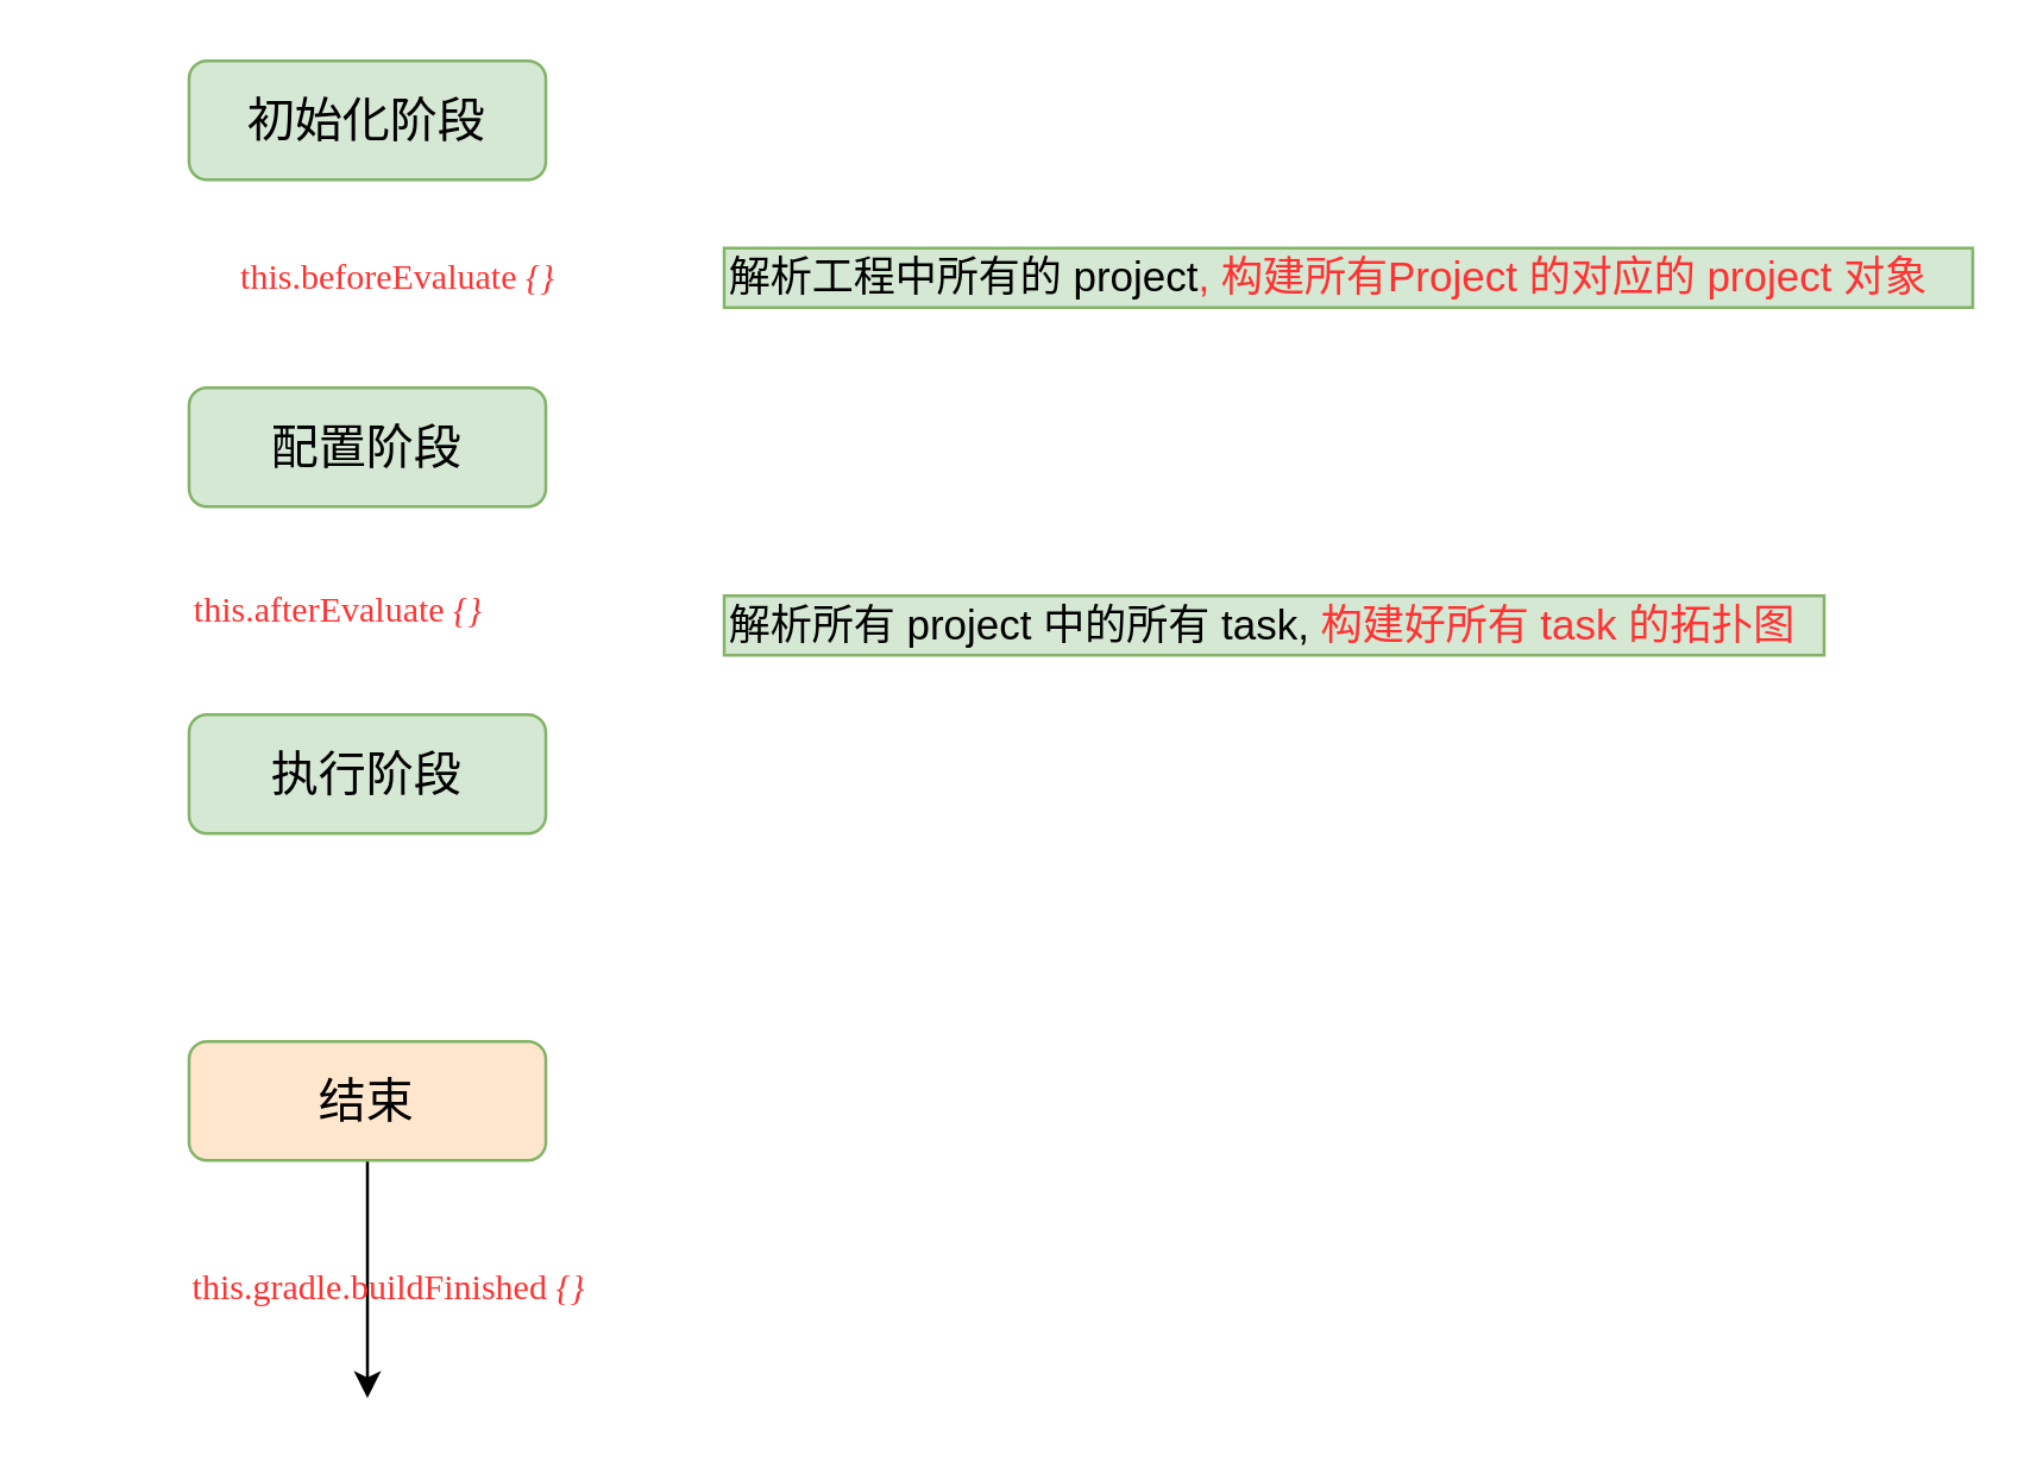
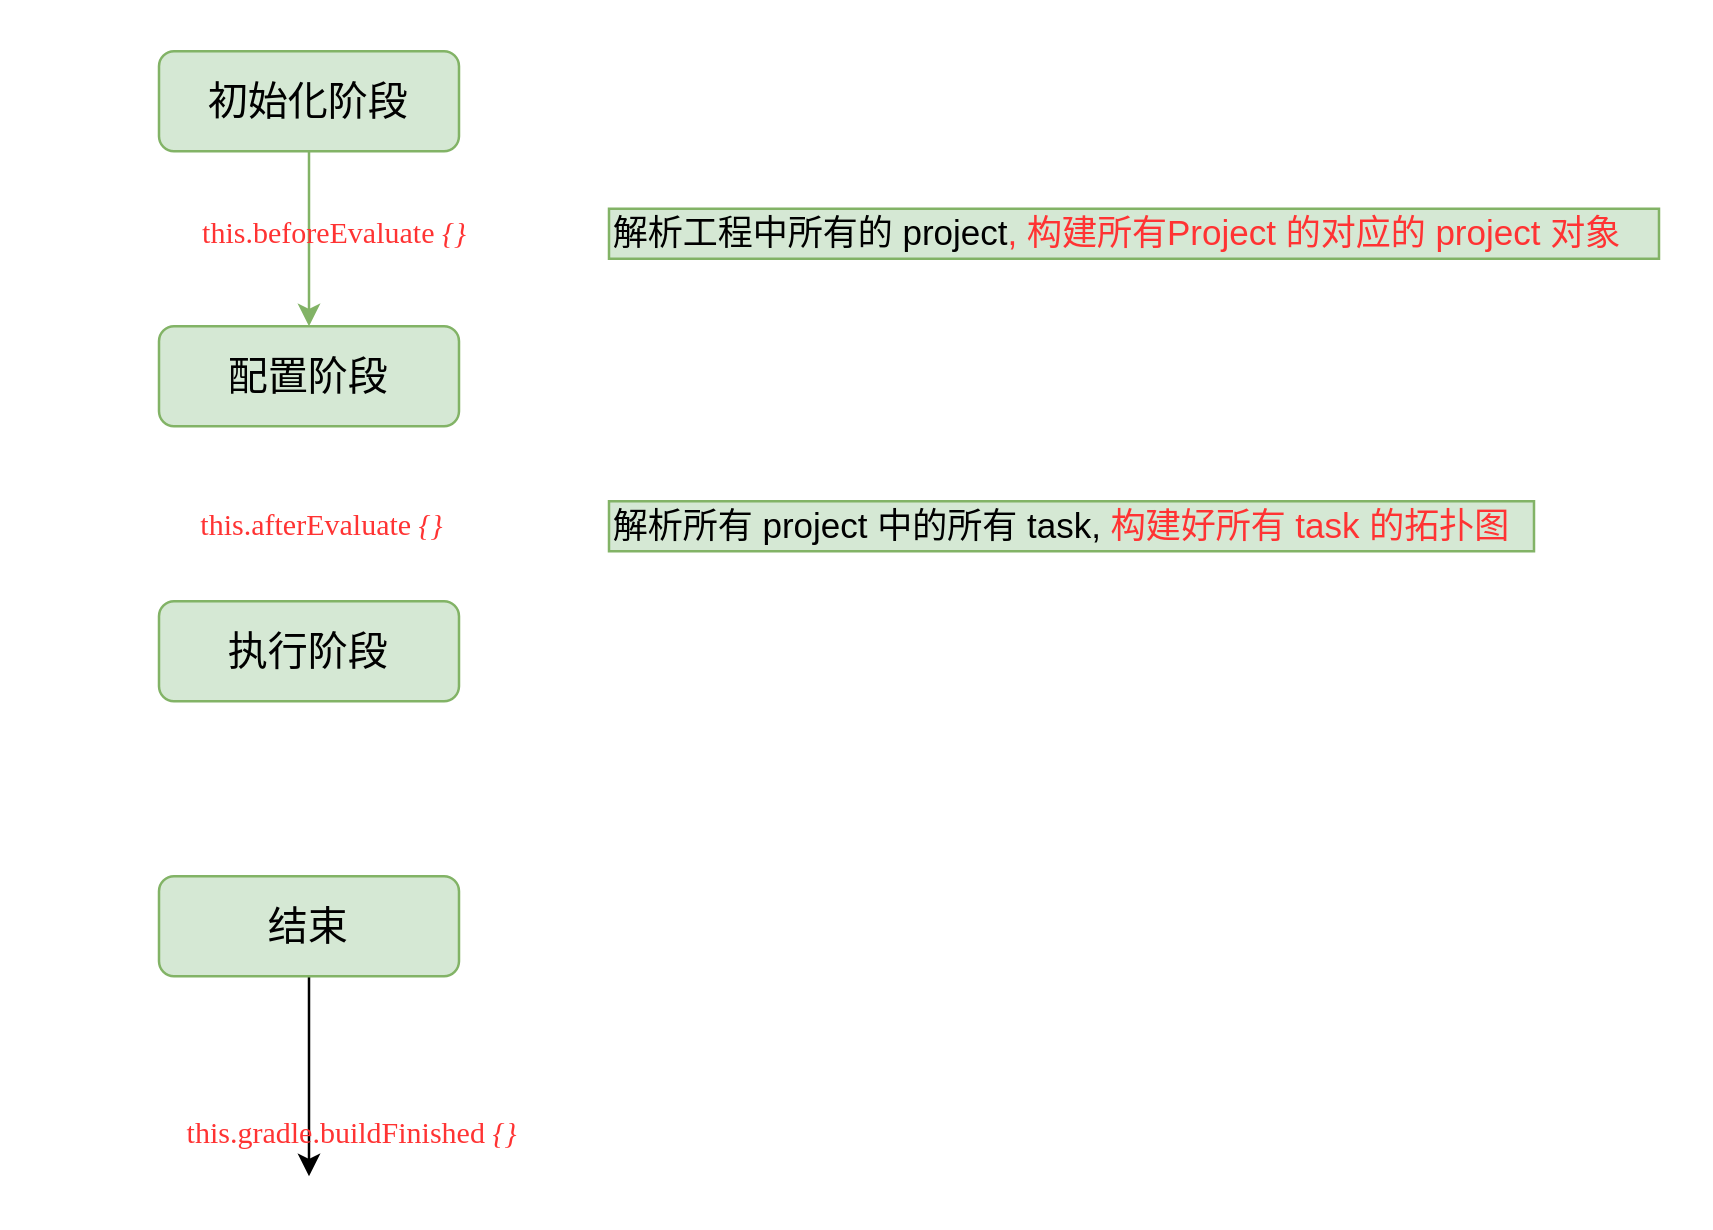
+ <mxCell id="2" style="edgeStyle=orthogonalEdgeStyle;rounded=0;orthogonalLoop=1;jettySize=auto;html=1;exitX=0.5;exitY=1;exitDx=0;exitDy=0;entryX=0.5;entryY=0;entryDx=0;entryDy=0;fillColor=#d5e8d4;strokeColor=#82b366;" parent="1" source="3" target="4" edge="1"><mxGeometry relative="1" as="geometry" /></mxCell>
- <mxCell id="11" value="&lt;pre style=&quot;font-family: &amp;#34;fira code&amp;#34;&quot;&gt;&lt;font color=&quot;#ff3333&quot;&gt;this.afterEvaluate &lt;span style=&quot;font-style: italic&quot;&gt;{}&lt;/span&gt;&lt;/font&gt;&lt;/pre&gt;" style="text;html=1;align=center;verticalAlign=middle;resizable=0;points=[];autosize=1;" vertex="1" parent="1"><mxGeometry x="28" y="185" width="170" height="40" as="geometry" /></mxCell>
+ <mxCell id="11" value="&lt;pre style=&quot;font-family: &amp;#34;fira code&amp;#34;&quot;&gt;&lt;font color=&quot;#ff3333&quot;&gt;this.afterEvaluate &lt;span style=&quot;font-style: italic&quot;&gt;{}&lt;/span&gt;&lt;/font&gt;&lt;/pre&gt;" style="text;html=1;align=center;verticalAlign=middle;resizable=0;points=[];autosize=1;" vertex="1" parent="1"><mxGeometry x="43" y="190" width="170" height="40" as="geometry" /></mxCell>
- <mxCell id="9" value="&lt;div style=&quot;font-size: 16px ; line-height: 22px ; white-space: pre&quot;&gt;结束&lt;/div&gt;" style="rounded=1;whiteSpace=wrap;html=1;fontSize=12;glass=0;strokeWidth=1;shadow=0;fillColor=#ffe6cc;strokeColor=#82b366;" parent="1" vertex="1"><mxGeometry x="63" y="350" width="120" height="40" as="geometry" /></mxCell>
+ <mxCell id="9" value="&lt;div style=&quot;font-size: 16px ; line-height: 22px ; white-space: pre&quot;&gt;结束&lt;/div&gt;" style="rounded=1;whiteSpace=wrap;html=1;fontSize=12;glass=0;strokeWidth=1;shadow=0;fillColor=#d5e8d4;strokeColor=#82b366;" parent="1" vertex="1"><mxGeometry x="63" y="350" width="120" height="40" as="geometry" /></mxCell>
- <mxCell id="12" value="&lt;pre style=&quot;font-family: &amp;#34;fira code&amp;#34;&quot;&gt;&lt;font color=&quot;#ff3333&quot; style=&quot;font-size: 12px&quot;&gt;this.gradle.buildFinished &lt;span style=&quot;font-style: italic&quot;&gt;{}&lt;/span&gt;&lt;/font&gt;&lt;/pre&gt;" style="text;html=1;align=center;verticalAlign=middle;resizable=0;points=[];autosize=1;" vertex="1" parent="1"><mxGeometry x="20" y="413" width="220" height="40" as="geometry" /></mxCell>
+ <mxCell id="12" value="&lt;pre style=&quot;font-family: &amp;#34;fira code&amp;#34;&quot;&gt;&lt;font color=&quot;#ff3333&quot; style=&quot;font-size: 12px&quot;&gt;this.gradle.buildFinished &lt;span style=&quot;font-style: italic&quot;&gt;{}&lt;/span&gt;&lt;/font&gt;&lt;/pre&gt;" style="text;html=1;align=center;verticalAlign=middle;resizable=0;points=[];autosize=1;" vertex="1" parent="1"><mxGeometry x="30" y="433" width="220" height="40" as="geometry" /></mxCell>
